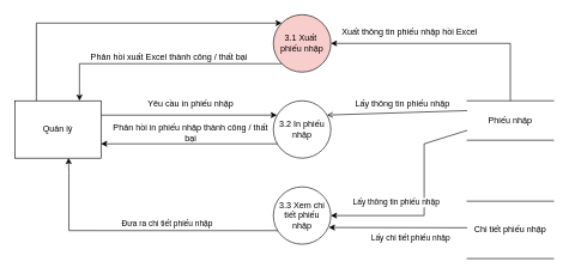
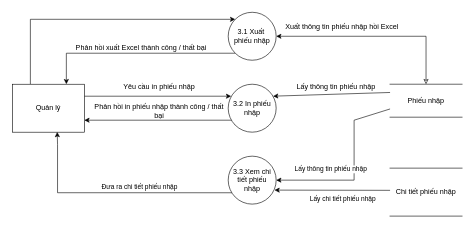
- <mxCell id="7" value="3.1 Xuất&amp;nbsp; phiếu nhập" style="ellipse;whiteSpace=wrap;html=1;aspect=fixed;fillColor=#f8cecc;" parent="1" vertex="1"><mxGeometry x="380" y="20" width="80" height="80" as="geometry" /></mxCell>
+ <mxCell id="7" value="3.1 Xuất&amp;nbsp; phiếu nhập" style="ellipse;whiteSpace=wrap;html=1;aspect=fixed;" parent="1" vertex="1"><mxGeometry x="380" y="20" width="80" height="80" as="geometry" /></mxCell>
- <mxCell id="5" style="edgeStyle=orthogonalEdgeStyle;rounded=0;orthogonalLoop=1;jettySize=auto;html=1;entryX=0.5;entryY=0;entryDx=0;entryDy=0;startArrow=classic;startFill=1;endArrow=none;endFill=0;" parent="1" source="7" target="8" edge="1"><mxGeometry relative="1" as="geometry" /></mxCell>
+ <mxCell id="5" style="edgeStyle=orthogonalEdgeStyle;rounded=0;orthogonalLoop=1;jettySize=auto;html=1;entryX=0.5;entryY=0;entryDx=0;entryDy=0;startArrow=classic;startFill=1;endArrow=classic;endFill=0;" parent="1" source="7" target="8" edge="1"><mxGeometry relative="1" as="geometry" /></mxCell>
- <mxCell id="16" value="" style="endArrow=open;html=1;rounded=0;exitX=0;exitY=0.25;exitDx=0;exitDy=0;entryX=0.935;entryY=0.249;entryDx=0;entryDy=0;entryPerimeter=0;" parent="1" source="8" target="12" edge="1"><mxGeometry width="50" height="50" relative="1" as="geometry"><mxPoint x="470" y="170" as="sourcePoint" /><mxPoint x="520" y="120" as="targetPoint" /></mxGeometry></mxCell>
+ <mxCell id="16" value="" style="endArrow=classic;html=1;rounded=0;exitX=0;exitY=0.25;exitDx=0;exitDy=0;entryX=0.935;entryY=0.249;entryDx=0;entryDy=0;entryPerimeter=0;" parent="1" source="8" target="12" edge="1"><mxGeometry width="50" height="50" relative="1" as="geometry"><mxPoint x="470" y="170" as="sourcePoint" /><mxPoint x="520" y="120" as="targetPoint" /></mxGeometry></mxCell>
